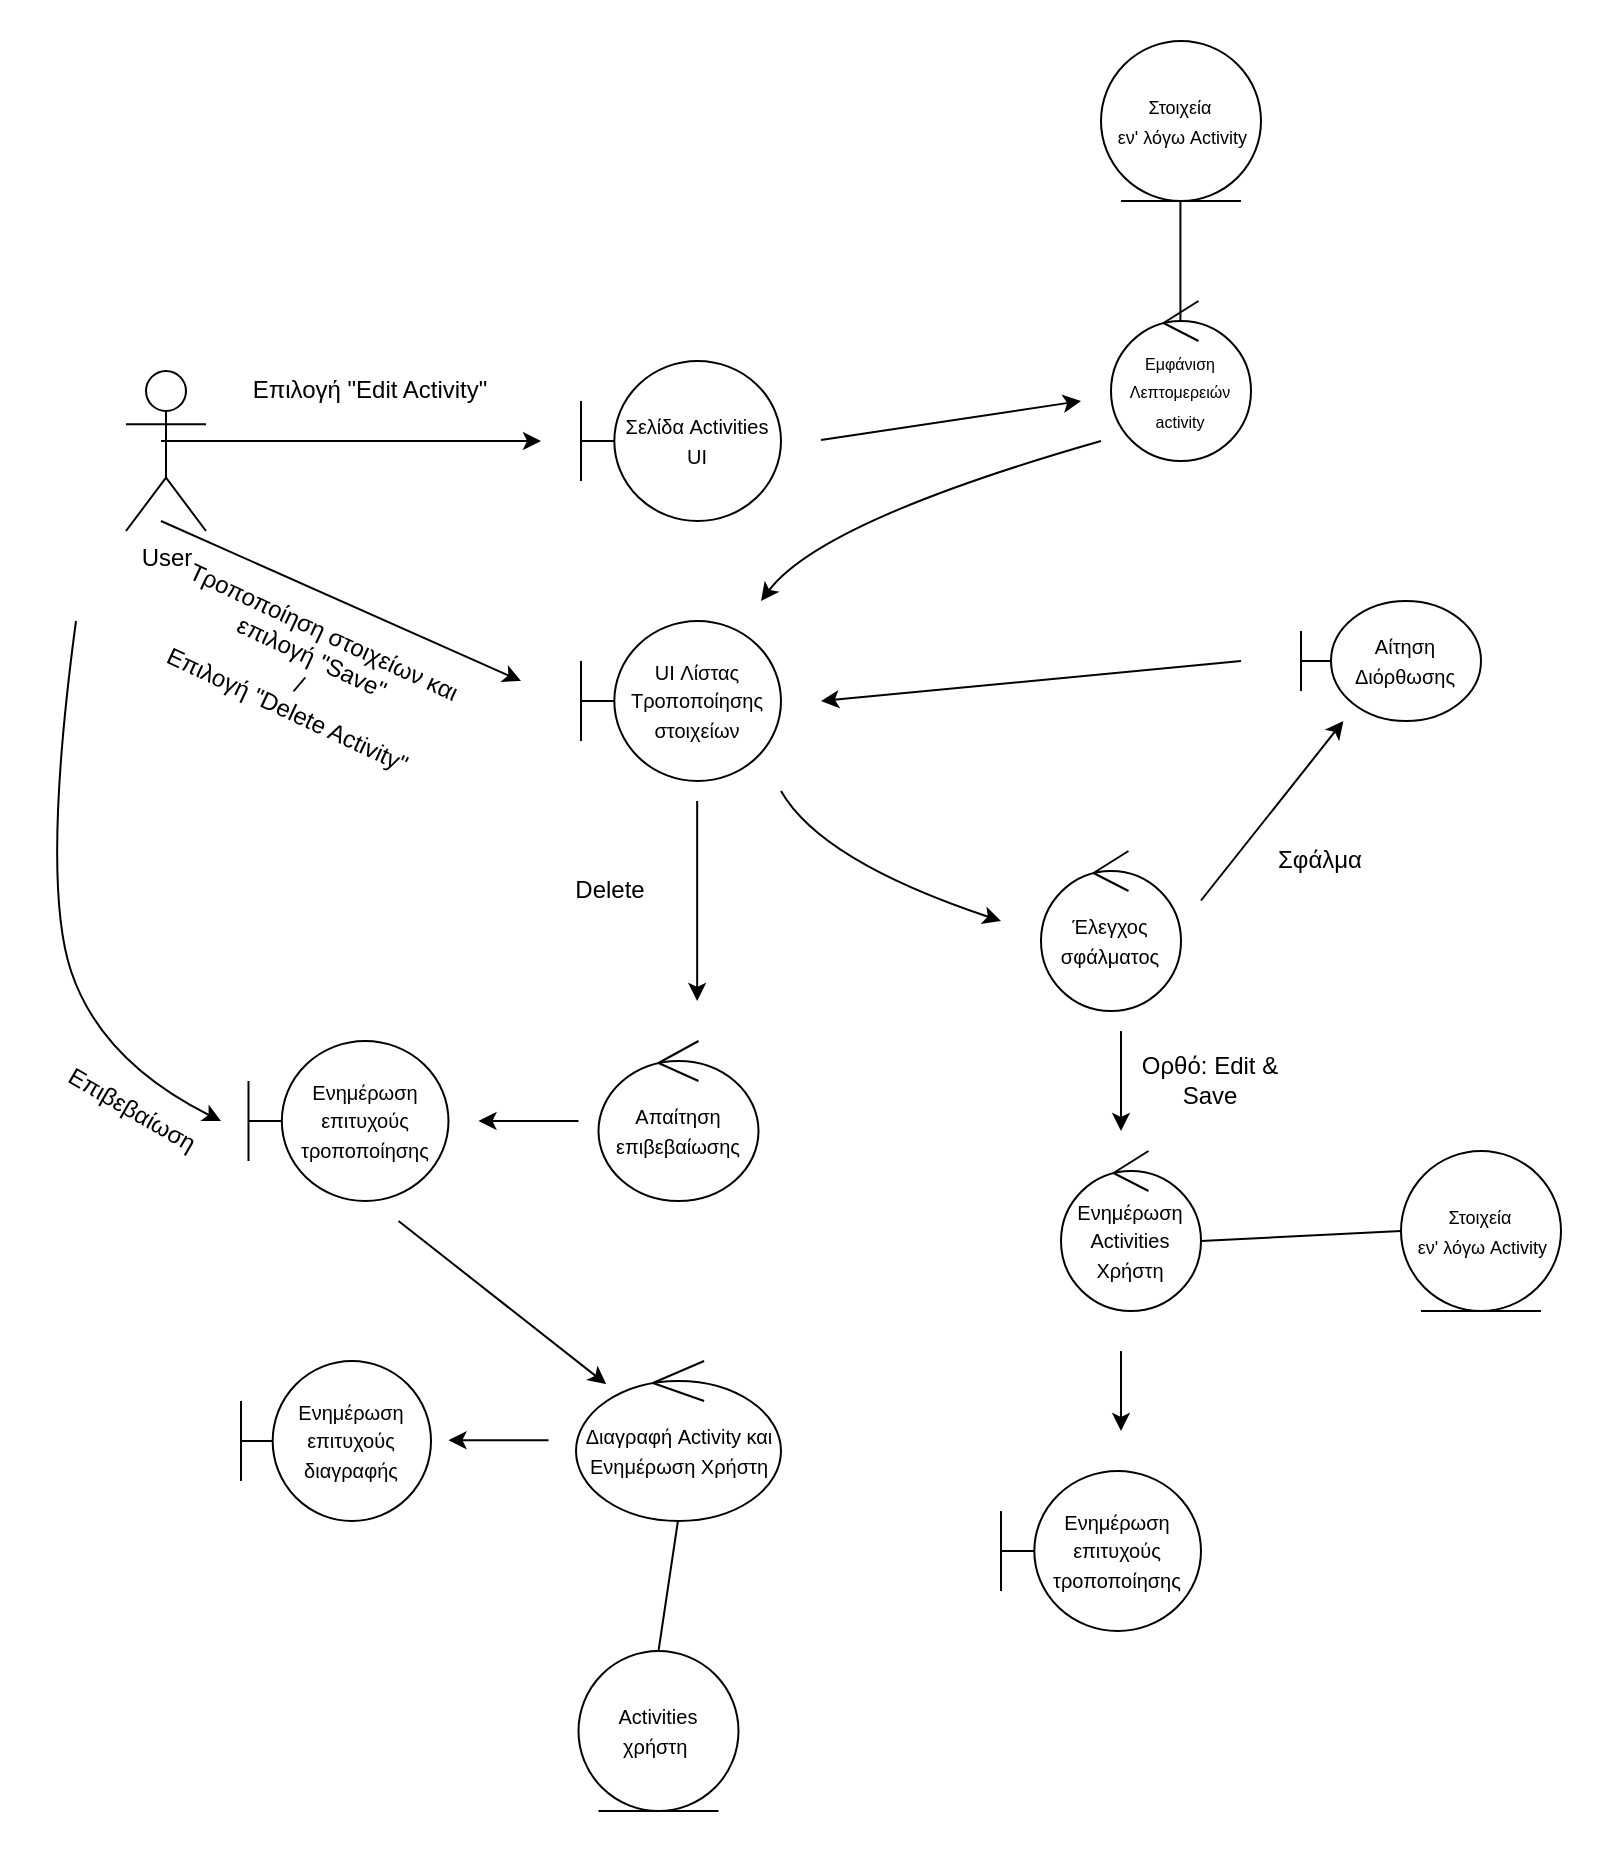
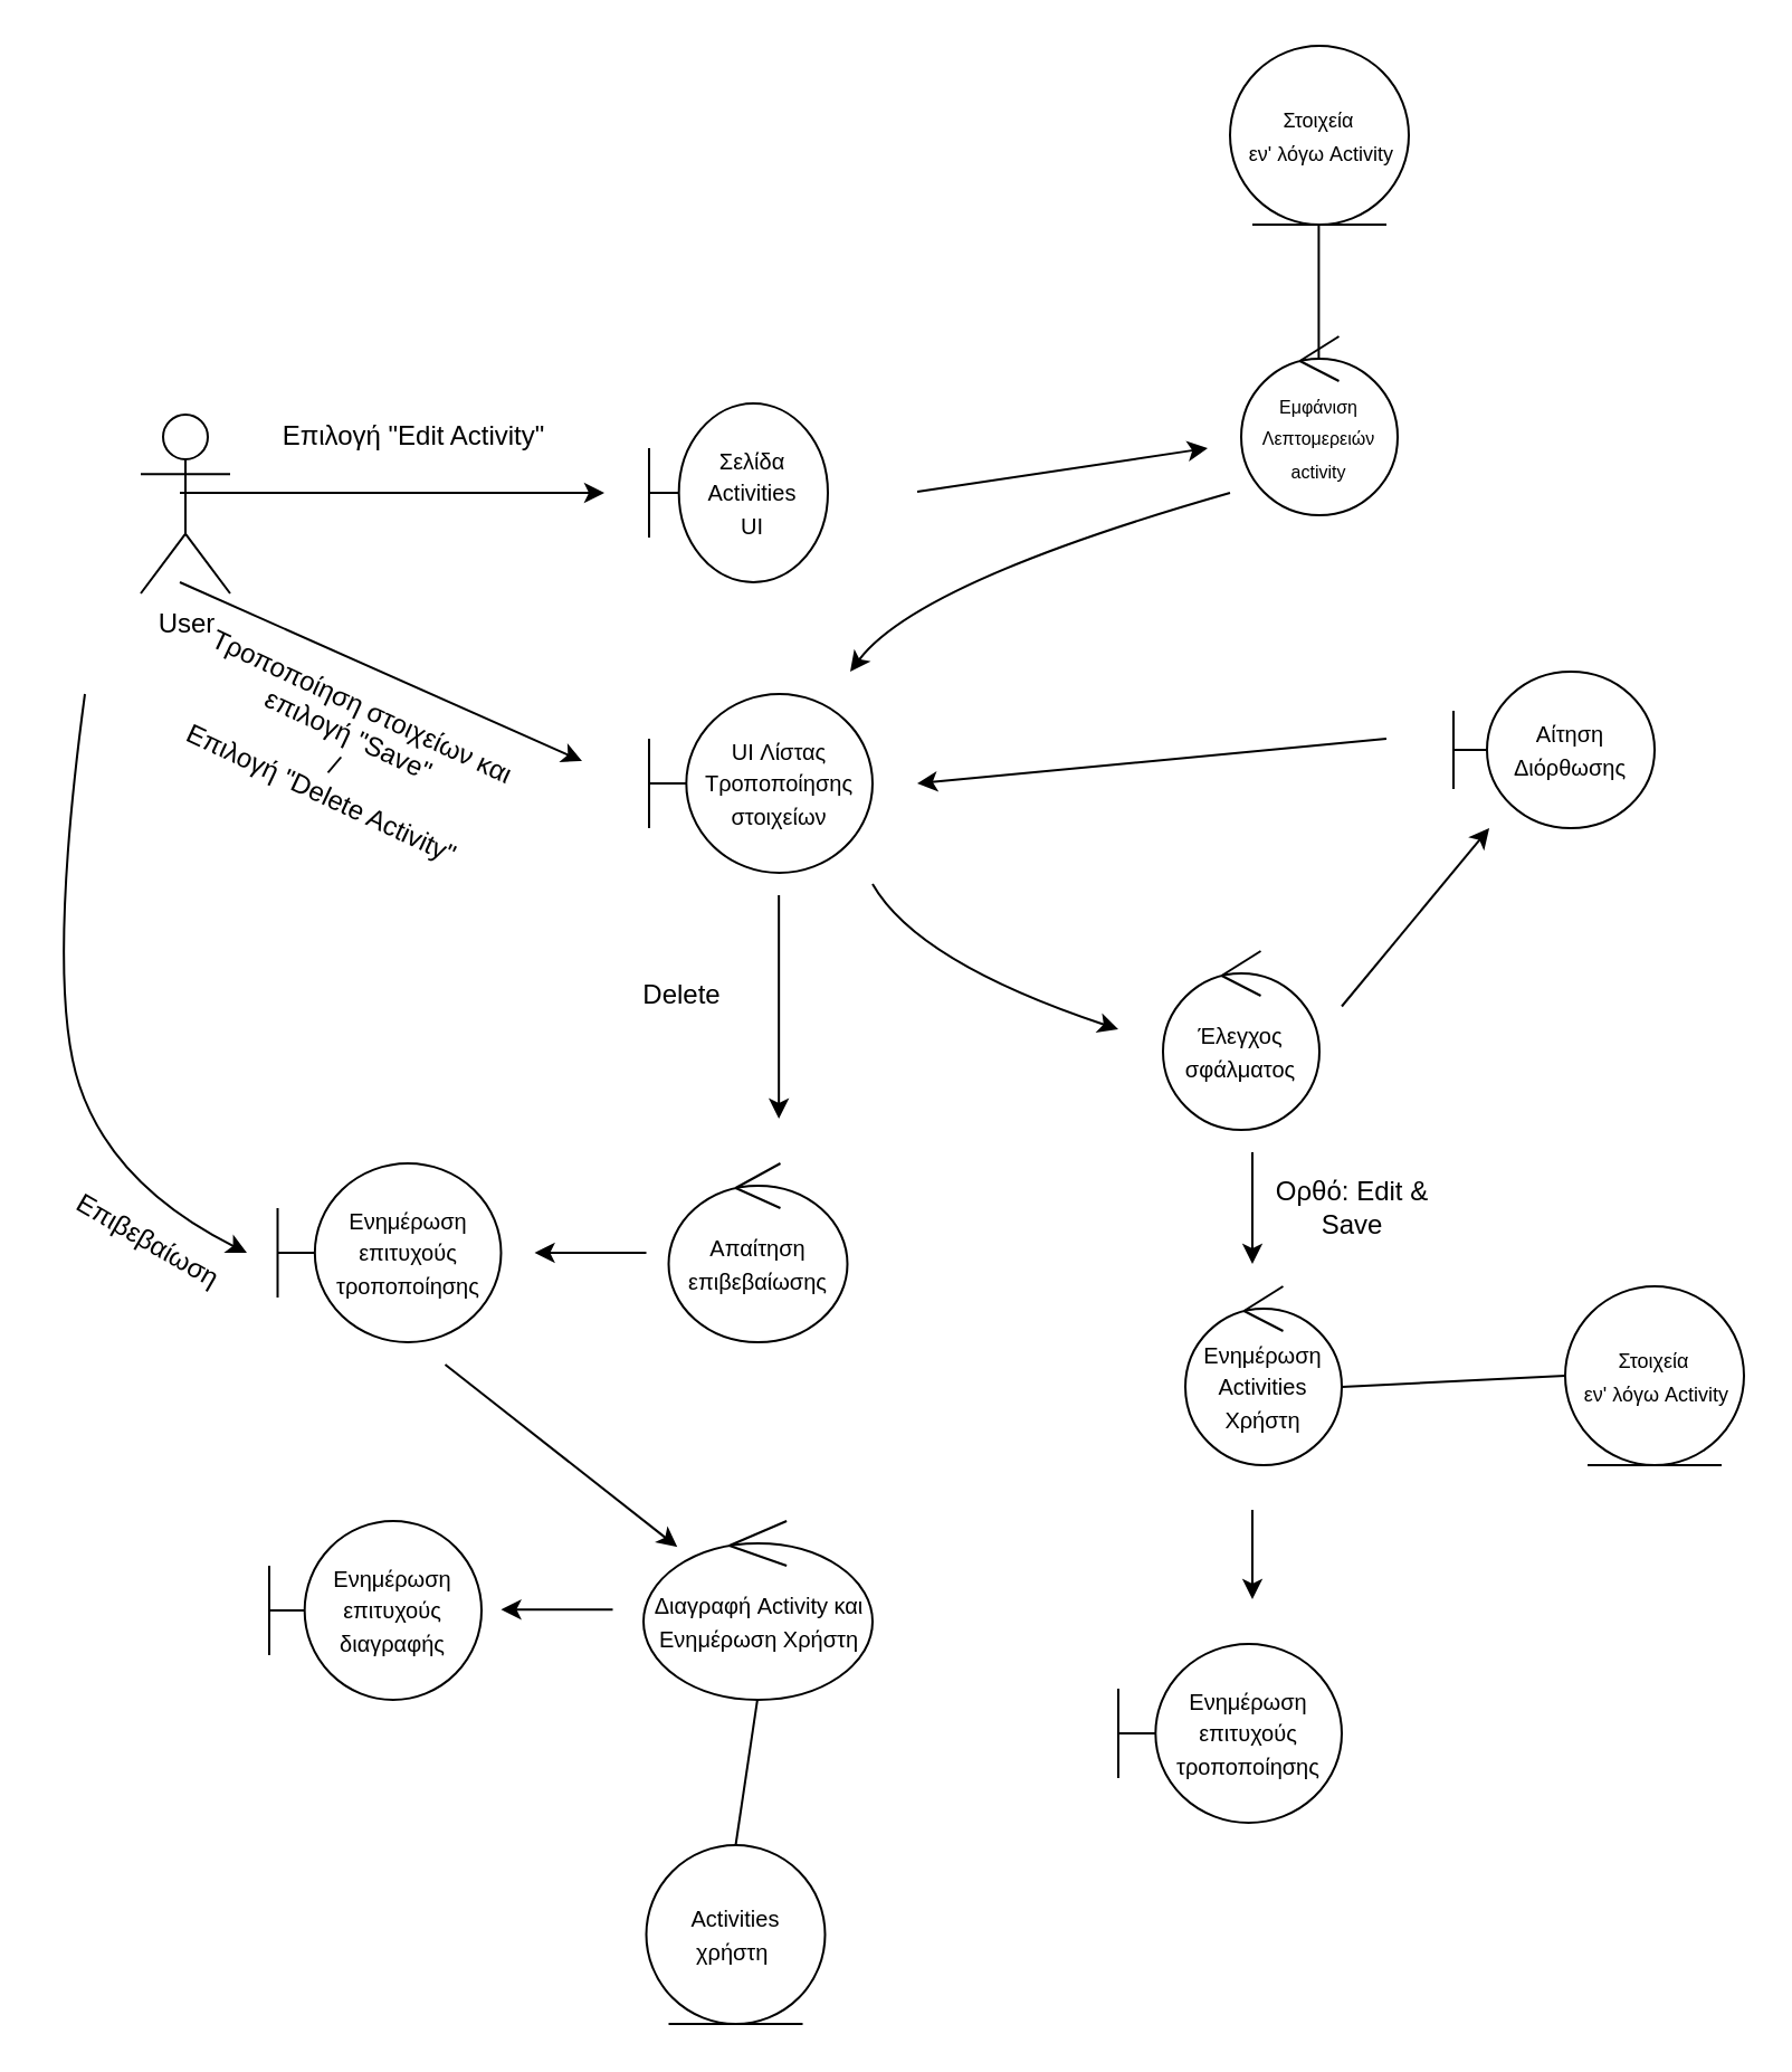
- <mxCell id="15" value="&lt;div&gt;&lt;font style=&quot;font-size: 10px;&quot;&gt;Σελίδα Activities&lt;/font&gt;&lt;/div&gt;&lt;div&gt;&lt;font style=&quot;font-size: 10px;&quot;&gt;UI&lt;/font&gt;&lt;/div&gt;" style="shape=umlBoundary;whiteSpace=wrap;html=1;rounded=1;" vertex="1" parent="1"><mxGeometry x="290" y="180" width="100" height="80" as="geometry" /></mxCell>
+ <mxCell id="15" value="&lt;div&gt;&lt;font style=&quot;font-size: 10px;&quot;&gt;Σελίδα Activities&lt;/font&gt;&lt;/div&gt;&lt;div&gt;&lt;font style=&quot;font-size: 10px;&quot;&gt;UI&lt;/font&gt;&lt;/div&gt;" style="shape=umlBoundary;whiteSpace=wrap;html=1;rounded=1;" vertex="1" parent="1"><mxGeometry x="290" y="180" width="80" height="80" as="geometry" /></mxCell>
- <mxCell id="9" value="&lt;div&gt;&lt;span style=&quot;font-size: 10px;&quot;&gt;Αίτηση Διόρθωσης&lt;/span&gt;&lt;/div&gt;" style="shape=umlBoundary;whiteSpace=wrap;html=1;rounded=1;" vertex="1" parent="1"><mxGeometry x="650" y="300" width="90" height="60" as="geometry" /></mxCell>
+ <mxCell id="9" value="&lt;div&gt;&lt;span style=&quot;font-size: 10px;&quot;&gt;Αίτηση Διόρθωσης&lt;/span&gt;&lt;/div&gt;" style="shape=umlBoundary;whiteSpace=wrap;html=1;rounded=1;" vertex="1" parent="1"><mxGeometry x="650" y="300" width="90" height="70" as="geometry" /></mxCell>
- <mxCell id="36" value="Σφάλμα" style="text;html=1;align=center;verticalAlign=middle;whiteSpace=wrap;rounded=0;" vertex="1" parent="1"><mxGeometry x="630" y="415" width="60" height="30" as="geometry" /></mxCell>
